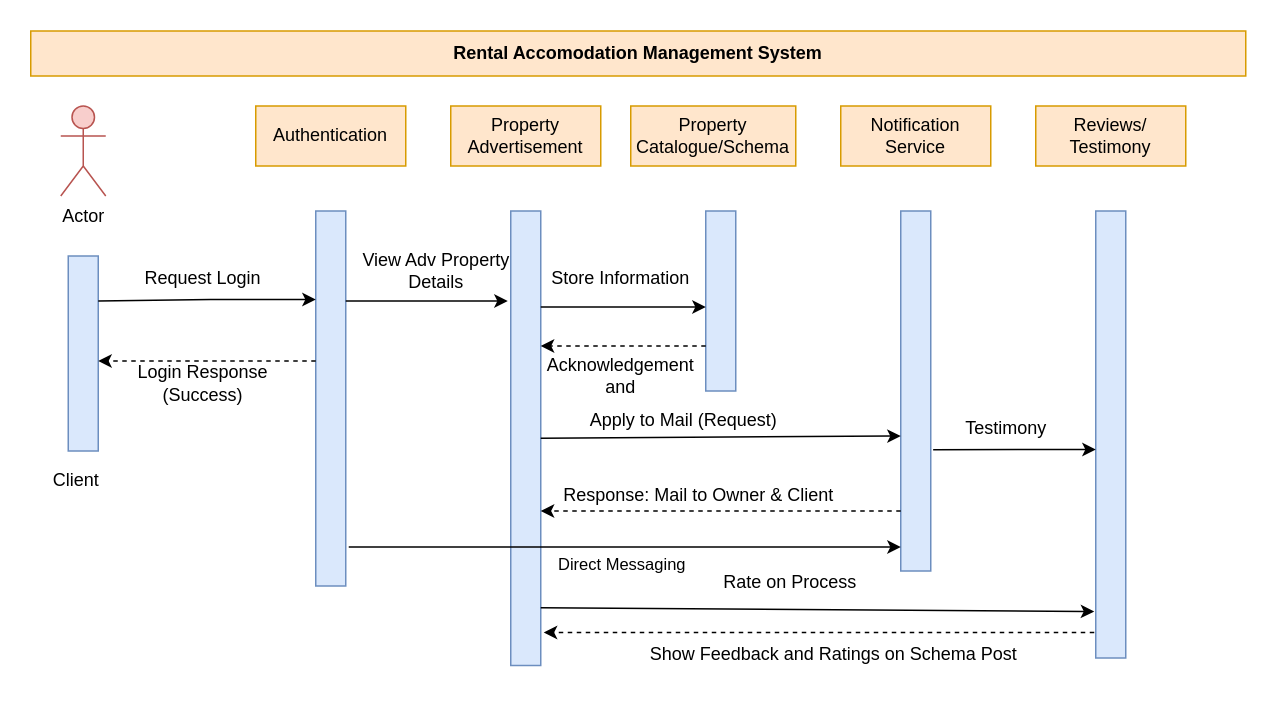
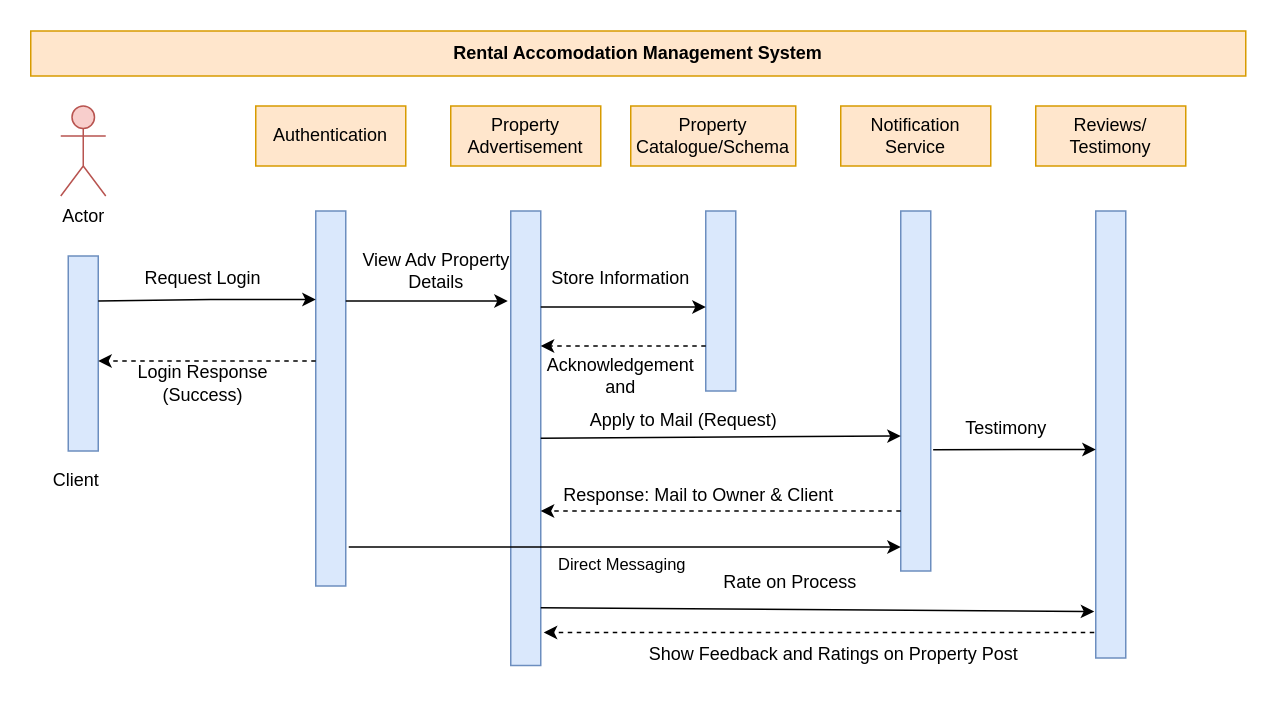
- <mxCell id="33" value="Show Feedback and Ratings on Schema Post" style="text;html=1;align=center;verticalAlign=middle;resizable=0;points=[];autosize=1;strokeColor=none;fillColor=none;" parent="1" vertex="1"><mxGeometry x="423" y="423" width="264" height="26" as="geometry" /></mxCell>
+ <mxCell id="33" value="Show Feedback and Ratings on Property Post" style="text;html=1;align=center;verticalAlign=middle;resizable=0;points=[];autosize=1;strokeColor=none;fillColor=none;" parent="1" vertex="1"><mxGeometry x="423" y="423" width="264" height="26" as="geometry" /></mxCell>
